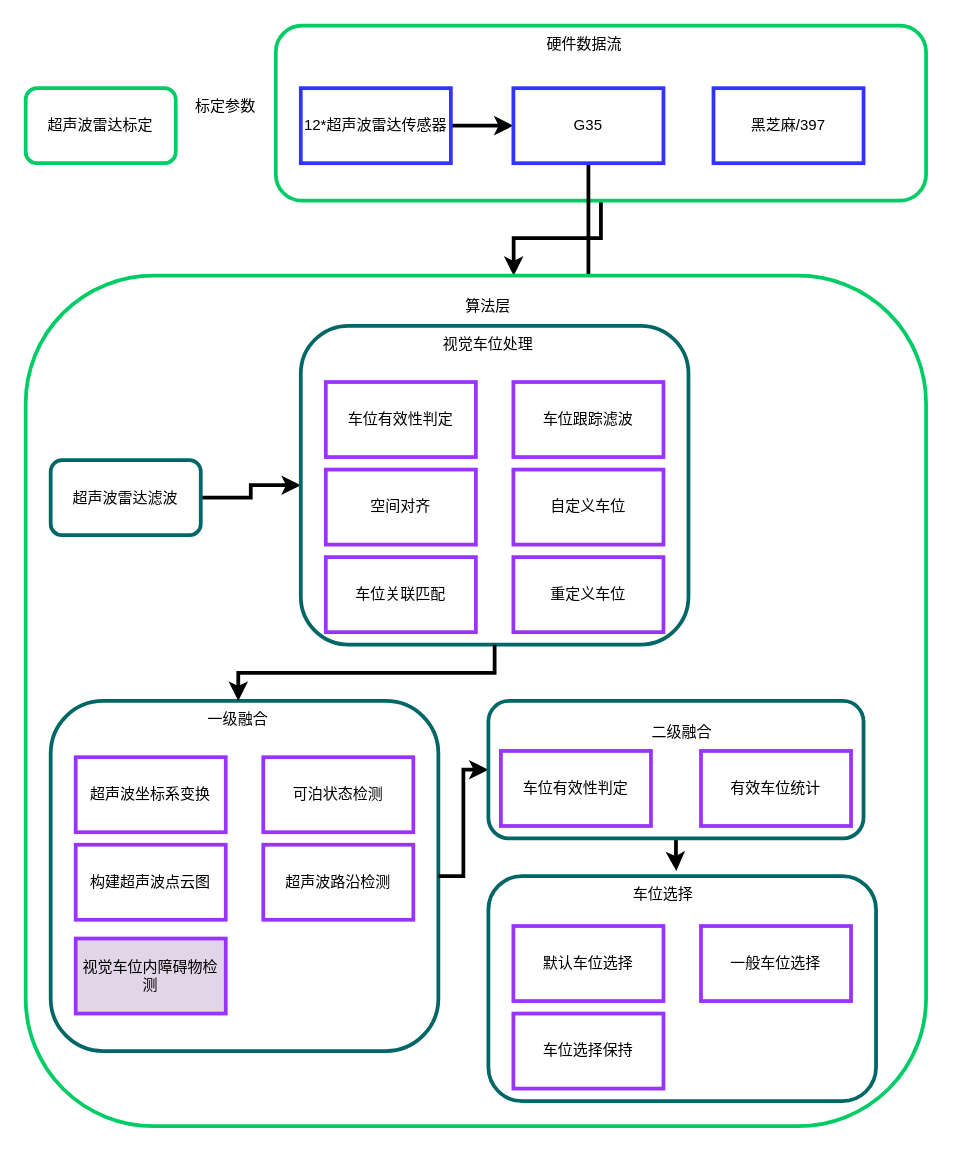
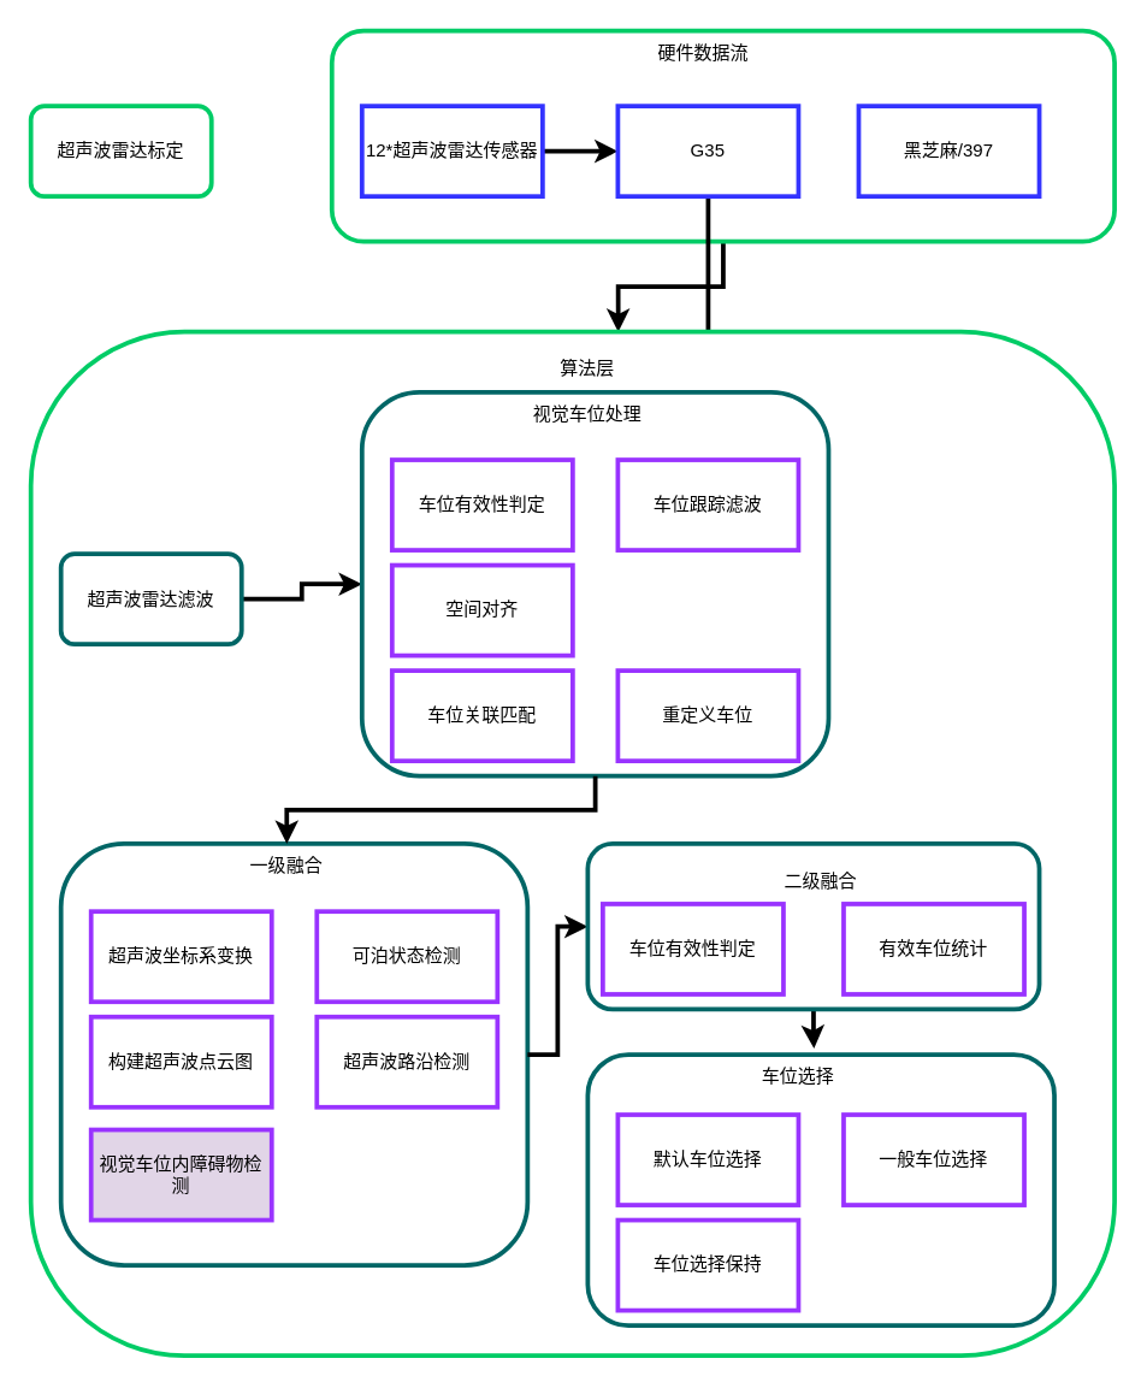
- <mxCell id="7" value="标定参数" style="text;html=1;strokeColor=none;fillColor=none;align=center;verticalAlign=middle;whiteSpace=wrap;rounded=0;strokeWidth=3;" vertex="1" parent="1"><mxGeometry x="150" y="70" width="60" height="30" as="geometry" /></mxCell>
- <mxCell id="21" value="自定义车位" style="rounded=0;whiteSpace=wrap;html=1;strokeColor=#9933FF;strokeWidth=3;" vertex="1" parent="14"><mxGeometry x="170" y="115" width="120" height="60" as="geometry" /></mxCell>
